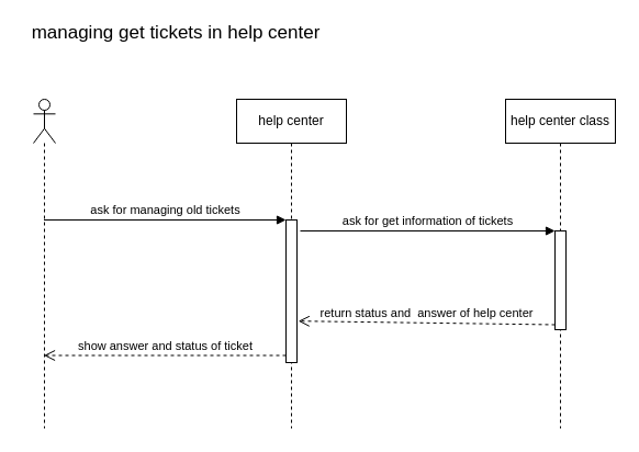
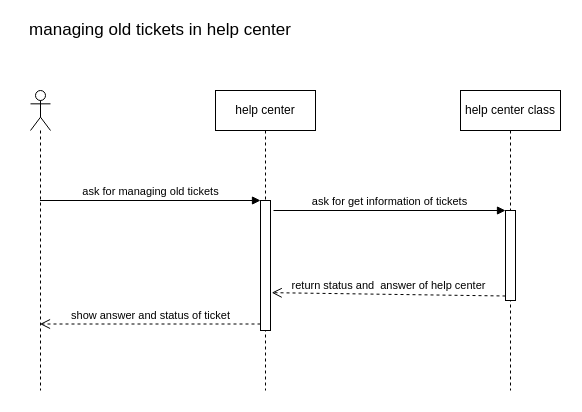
- <mxCell id="11" value="&lt;font style=&quot;font-size: 17px&quot;&gt;managing get tickets in help center&lt;/font&gt;" style="text;html=1;strokeColor=none;fillColor=none;align=center;verticalAlign=middle;whiteSpace=wrap;rounded=0;" parent="1" vertex="1"><mxGeometry x="20" y="20" width="280" height="20" as="geometry" /></mxCell>
+ <mxCell id="11" value="&lt;font style=&quot;font-size: 17px&quot;&gt;managing old tickets in help center&lt;/font&gt;" style="text;html=1;strokeColor=none;fillColor=none;align=center;verticalAlign=middle;whiteSpace=wrap;rounded=0;" parent="1" vertex="1"><mxGeometry x="20" y="20" width="280" height="20" as="geometry" /></mxCell>
